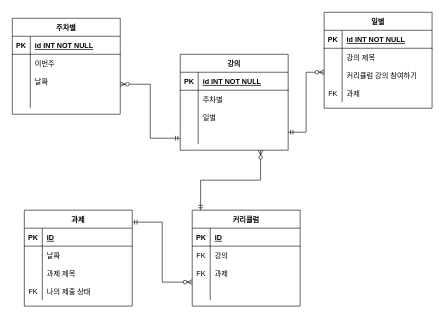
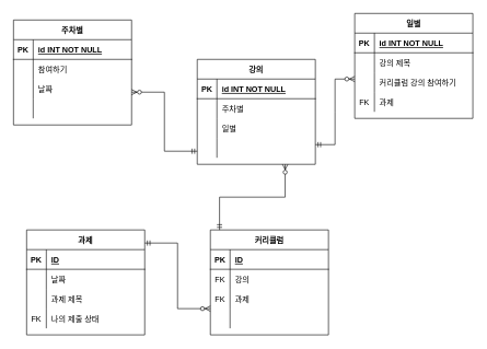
- <mxCell id="35" value="이번주" style="shape=partialRectangle;connectable=0;fillColor=none;top=0;left=0;bottom=0;right=0;align=left;spacingLeft=6;overflow=hidden;" parent="33" vertex="1"><mxGeometry x="30" width="150" height="30" as="geometry"><mxRectangle width="150" height="30" as="alternateBounds" /></mxGeometry></mxCell>
+ <mxCell id="35" value="참여하기" style="shape=partialRectangle;connectable=0;fillColor=none;top=0;left=0;bottom=0;right=0;align=left;spacingLeft=6;overflow=hidden;" parent="33" vertex="1"><mxGeometry x="30" width="150" height="30" as="geometry"><mxRectangle width="150" height="30" as="alternateBounds" /></mxGeometry></mxCell>
